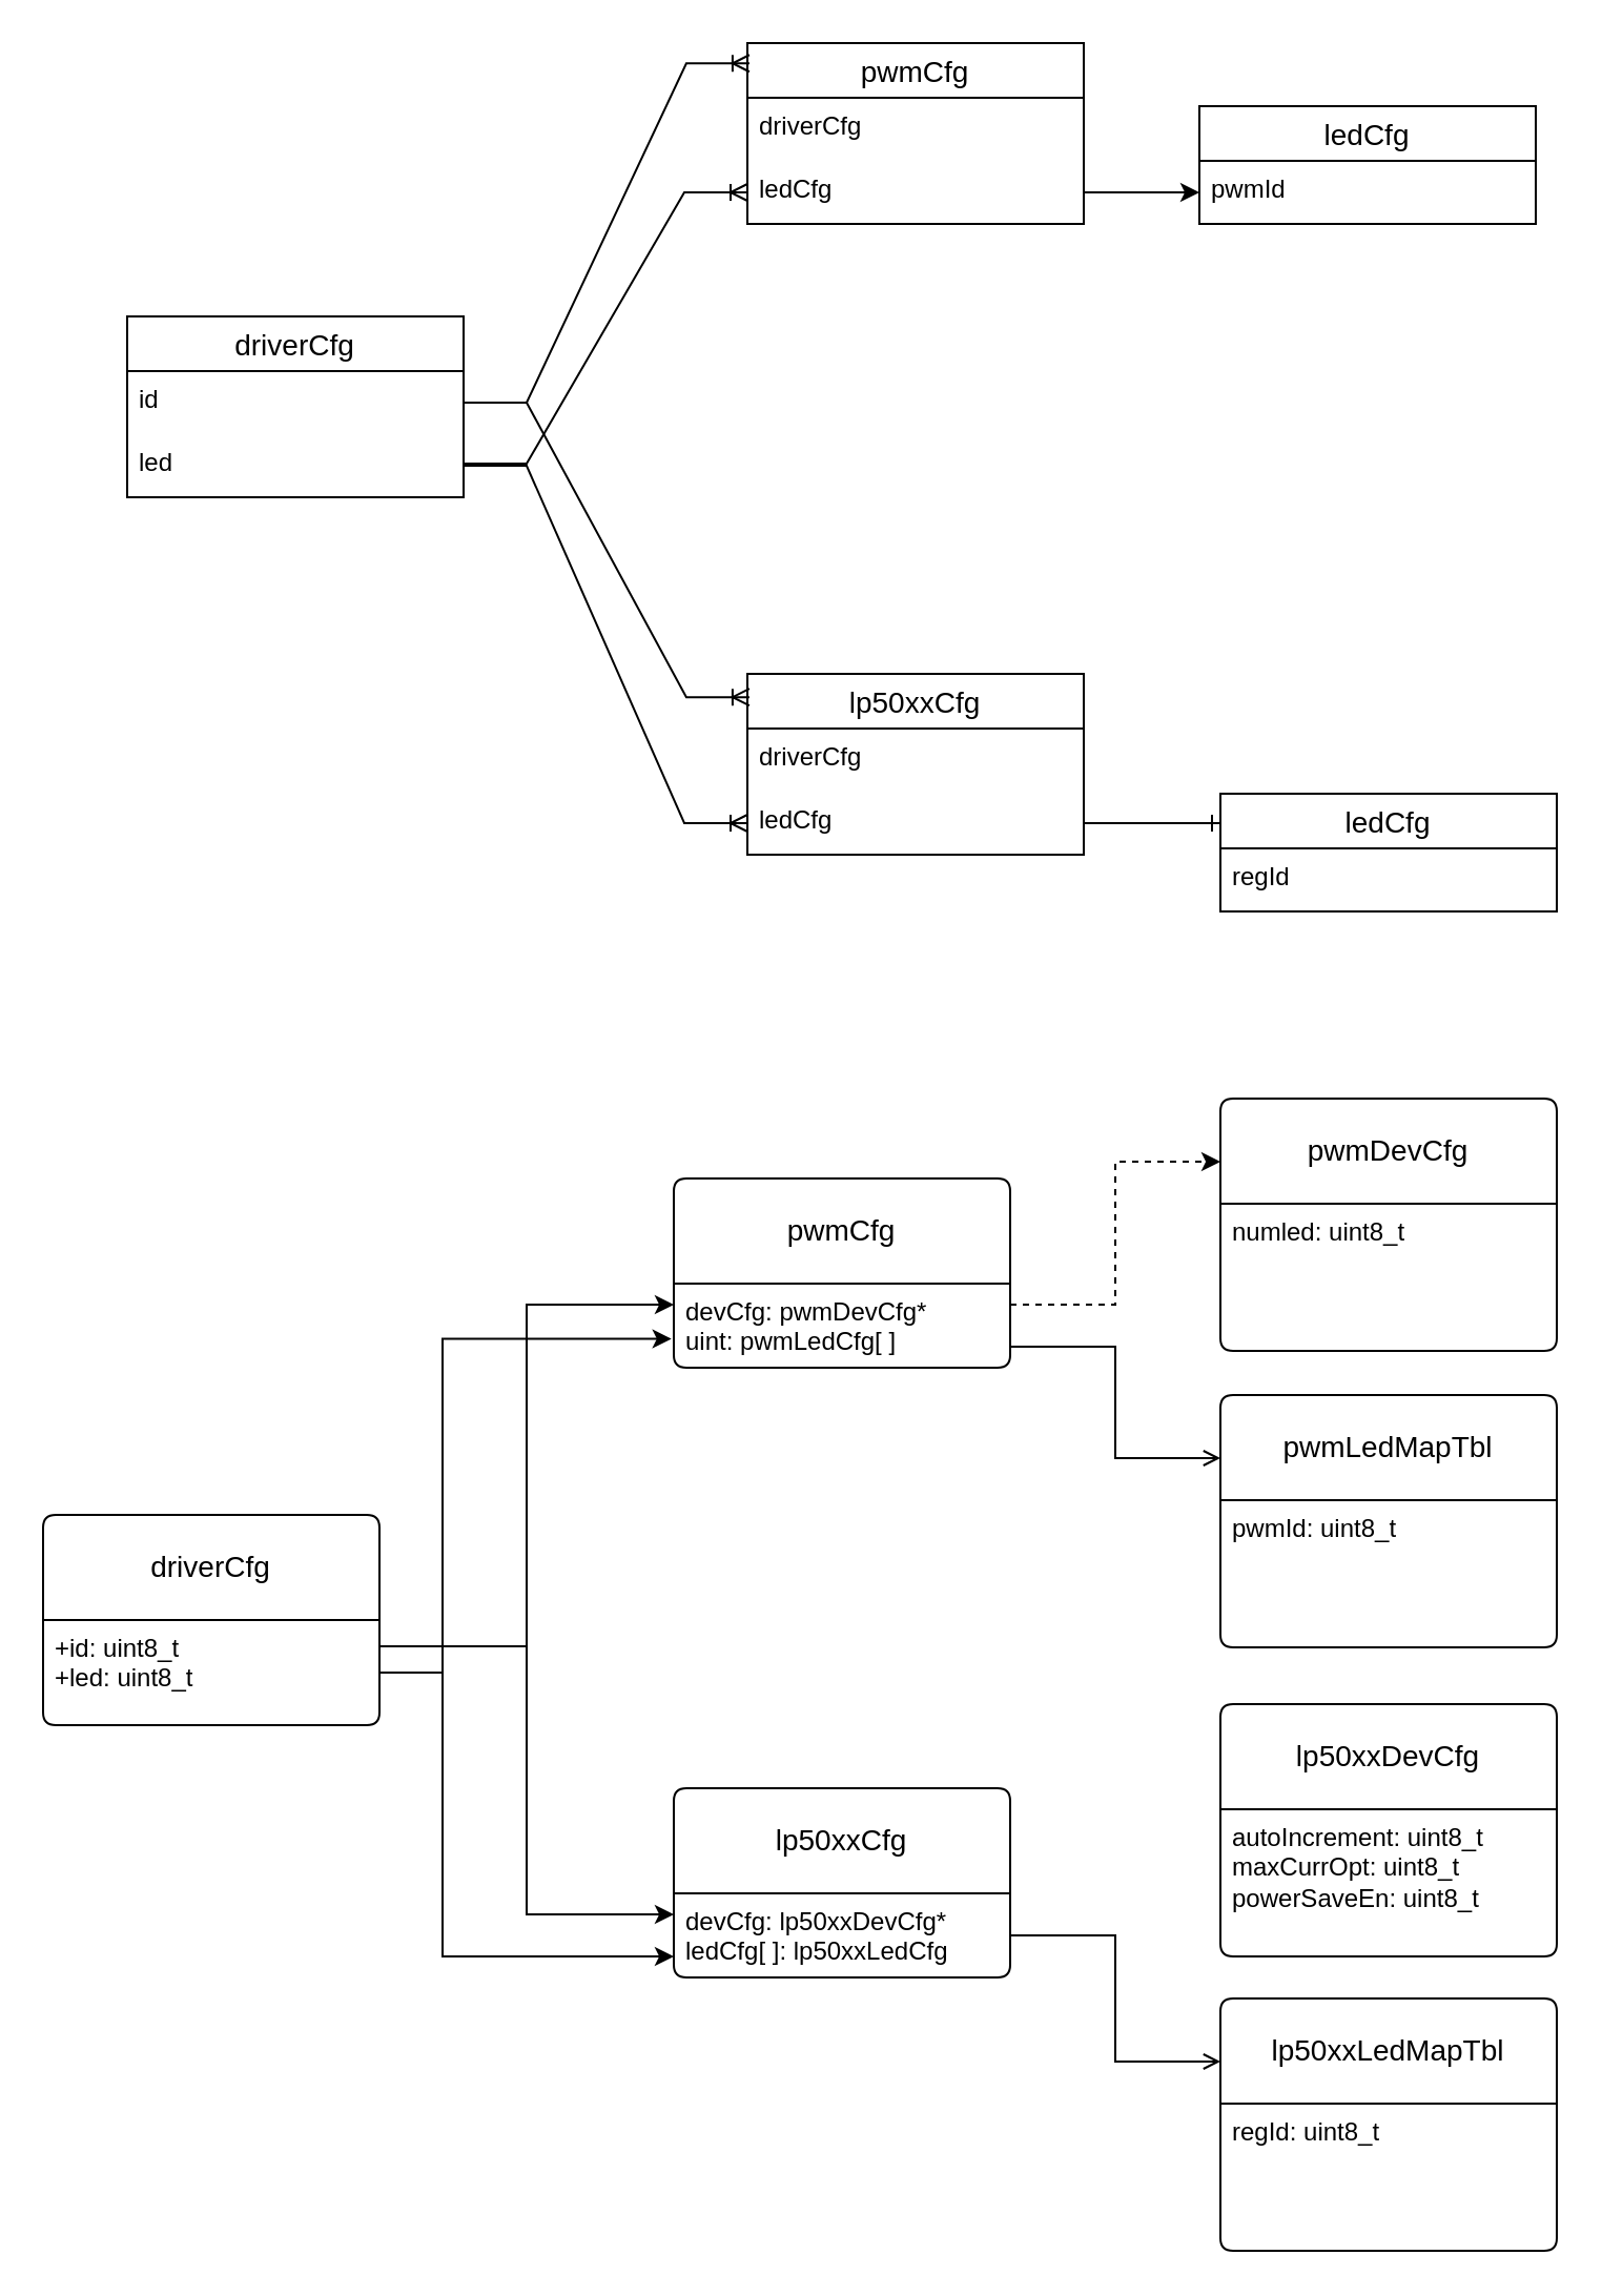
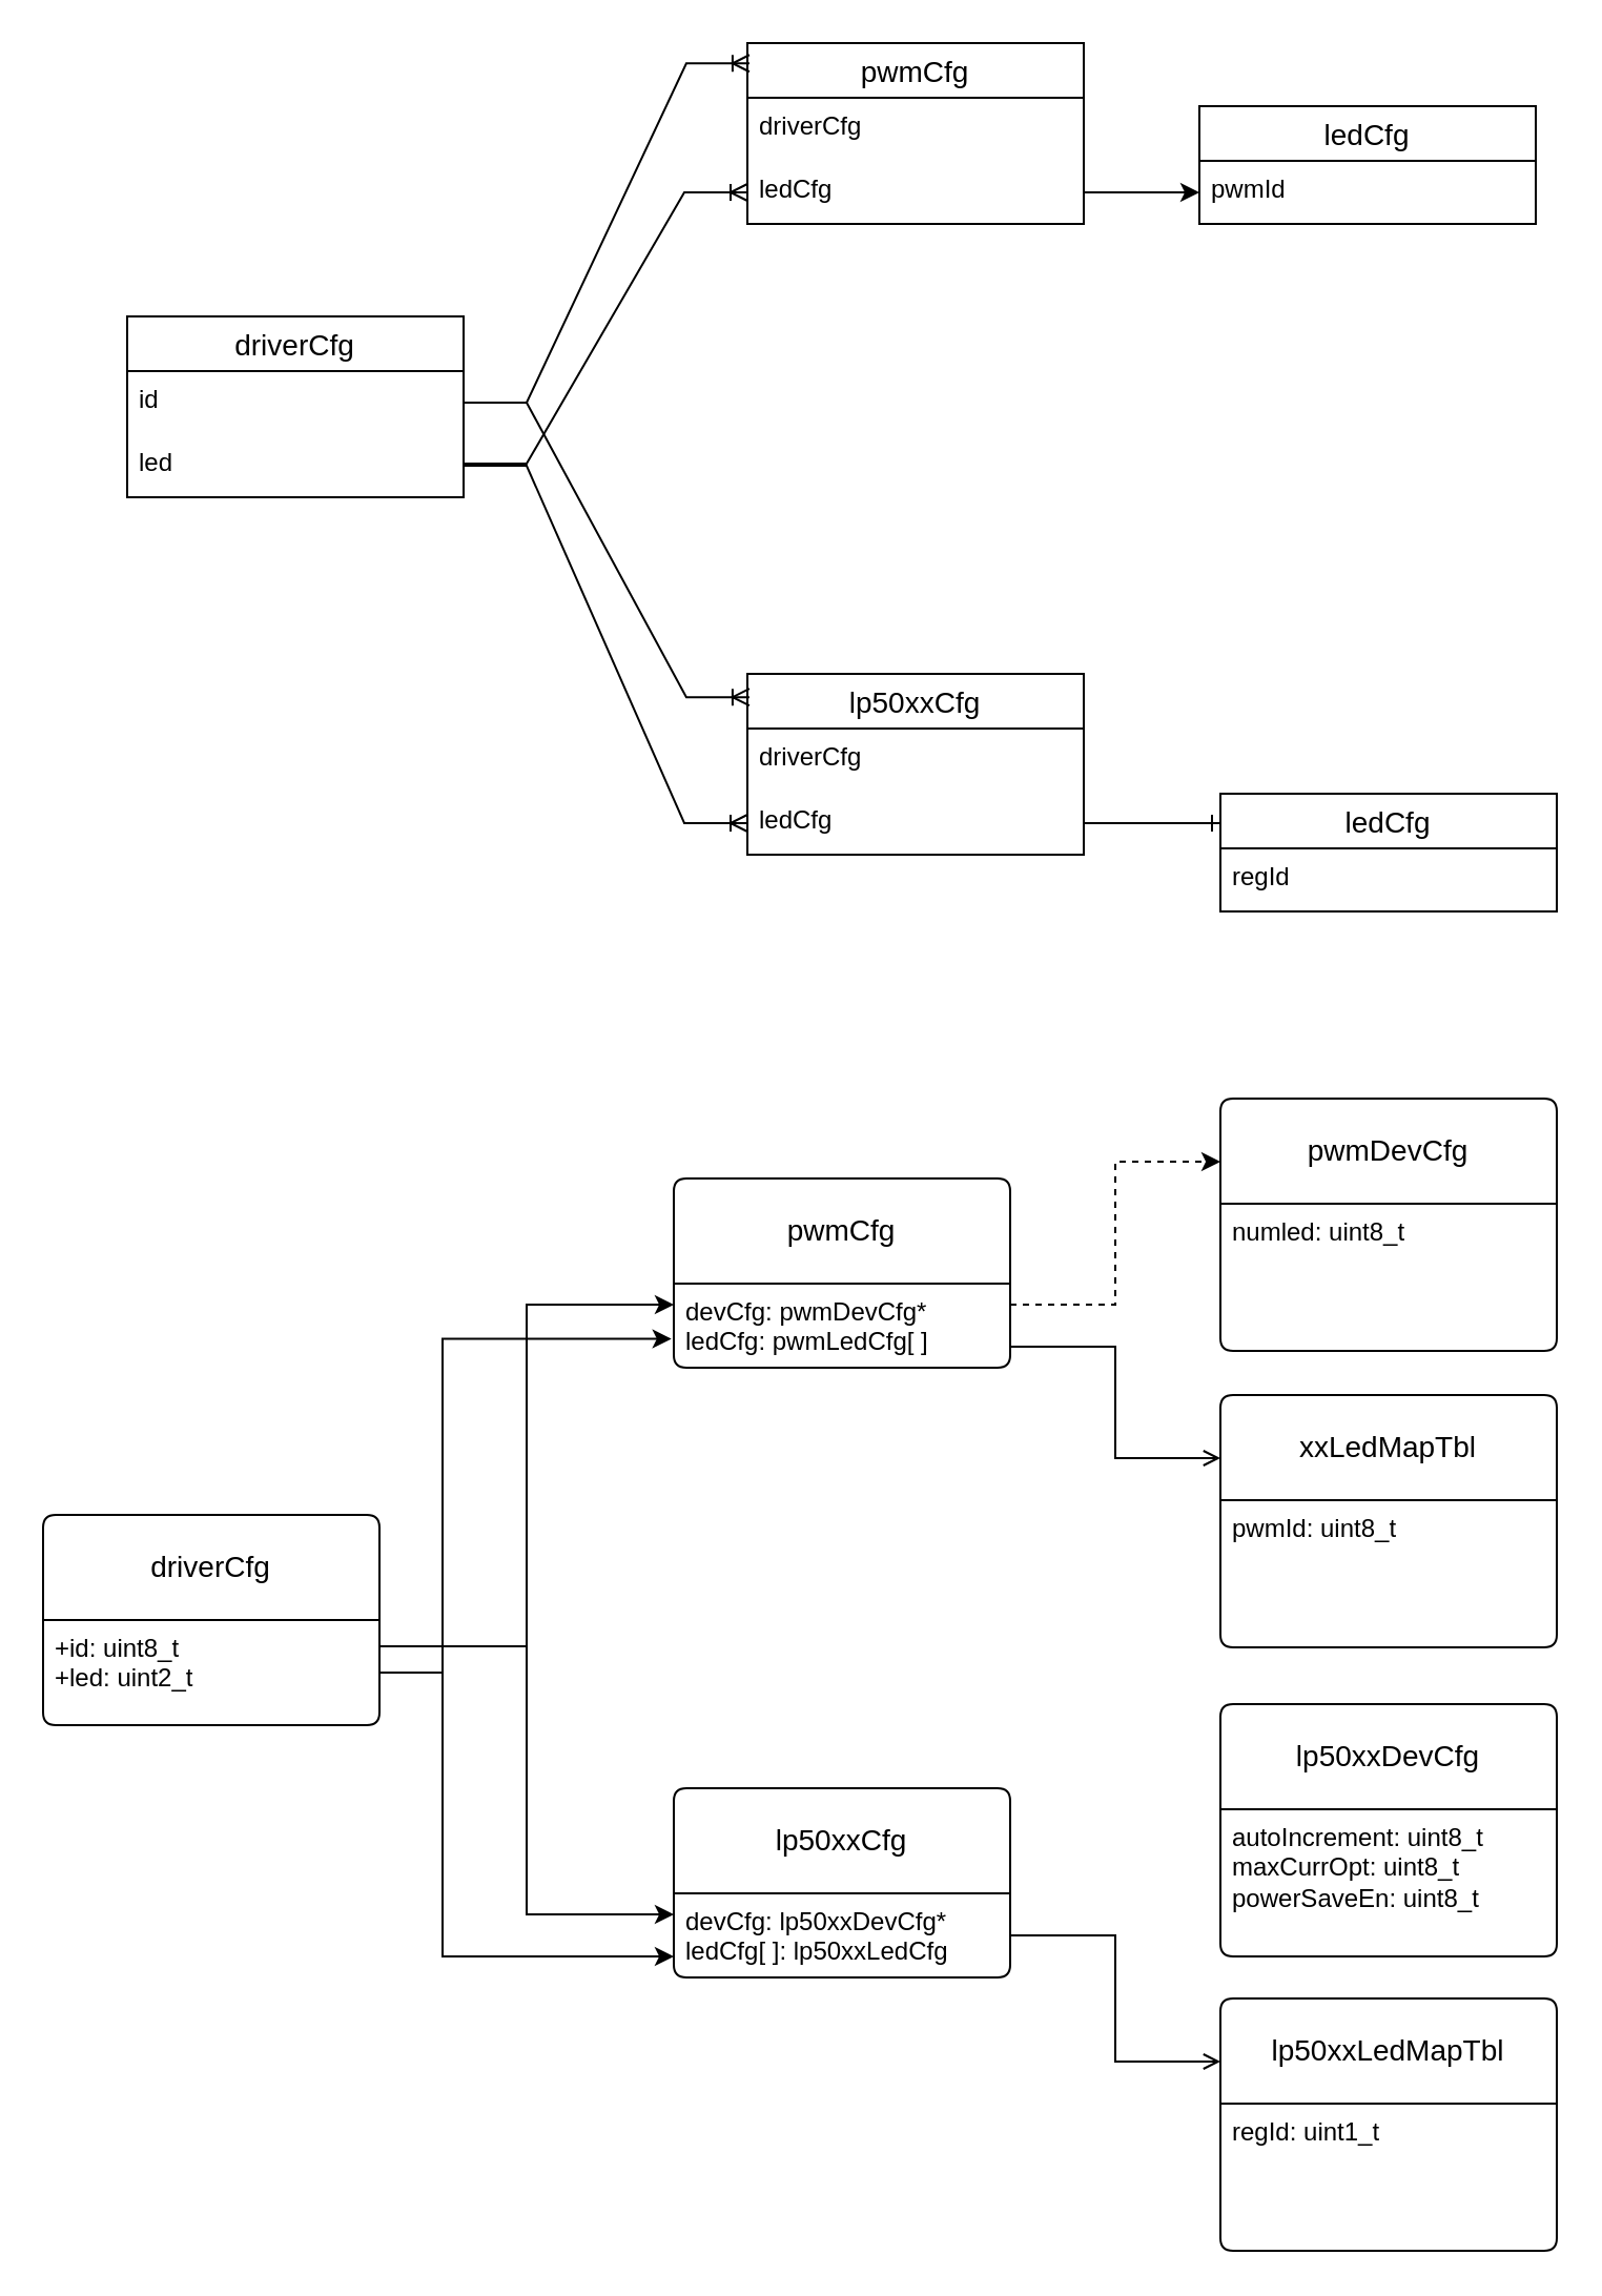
- <mxCell id="31" value="devCfg: pwmDevCfg*&lt;br&gt;uint: pwmLedCfg[ ]" style="align=left;strokeColor=none;fillColor=none;spacingLeft=4;fontSize=12;verticalAlign=top;resizable=0;rotatable=0;part=1;html=1;" vertex="1" parent="30"><mxGeometry y="50" width="160" height="40" as="geometry" /></mxCell>
+ <mxCell id="31" value="devCfg: pwmDevCfg*&lt;br&gt;ledCfg: pwmLedCfg[ ]" style="align=left;strokeColor=none;fillColor=none;spacingLeft=4;fontSize=12;verticalAlign=top;resizable=0;rotatable=0;part=1;html=1;" vertex="1" parent="30"><mxGeometry y="50" width="160" height="40" as="geometry" /></mxCell>
- <mxCell id="38" value="pwmLedMapTbl" style="swimlane;childLayout=stackLayout;horizontal=1;startSize=50;horizontalStack=0;rounded=1;fontSize=14;fontStyle=0;strokeWidth=1;resizeParent=0;resizeLast=1;shadow=0;dashed=0;align=center;arcSize=4;whiteSpace=wrap;html=1;" vertex="1" parent="1"><mxGeometry x="580" y="663" width="160" height="120" as="geometry"><mxRectangle y="26" width="160" height="50" as="alternateBounds" /></mxGeometry></mxCell>
+ <mxCell id="38" value="xxLedMapTbl" style="swimlane;childLayout=stackLayout;horizontal=1;startSize=50;horizontalStack=0;rounded=1;fontSize=14;fontStyle=0;strokeWidth=1;resizeParent=0;resizeLast=1;shadow=0;dashed=0;align=center;arcSize=4;whiteSpace=wrap;html=1;" vertex="1" parent="1"><mxGeometry x="580" y="663" width="160" height="120" as="geometry"><mxRectangle y="26" width="160" height="50" as="alternateBounds" /></mxGeometry></mxCell>
- <mxCell id="22" value="+id: uint8_t&lt;br&gt;+led: uint8_t" style="align=left;strokeColor=none;fillColor=none;spacingLeft=4;fontSize=12;verticalAlign=top;resizable=0;rotatable=0;part=1;html=1;" vertex="1" parent="21"><mxGeometry y="50" width="160" height="50" as="geometry" /></mxCell>
+ <mxCell id="22" value="+id: uint8_t&lt;br&gt;+led: uint2_t" style="align=left;strokeColor=none;fillColor=none;spacingLeft=4;fontSize=12;verticalAlign=top;resizable=0;rotatable=0;part=1;html=1;" vertex="1" parent="21"><mxGeometry y="50" width="160" height="50" as="geometry" /></mxCell>
- <mxCell id="28" value="regId: uint8_t" style="align=left;strokeColor=none;fillColor=none;spacingLeft=4;fontSize=12;verticalAlign=top;resizable=0;rotatable=0;part=1;html=1;" vertex="1" parent="27"><mxGeometry y="50" width="160" height="70" as="geometry" /></mxCell>
+ <mxCell id="28" value="regId: uint1_t" style="align=left;strokeColor=none;fillColor=none;spacingLeft=4;fontSize=12;verticalAlign=top;resizable=0;rotatable=0;part=1;html=1;" vertex="1" parent="27"><mxGeometry y="50" width="160" height="70" as="geometry" /></mxCell>
